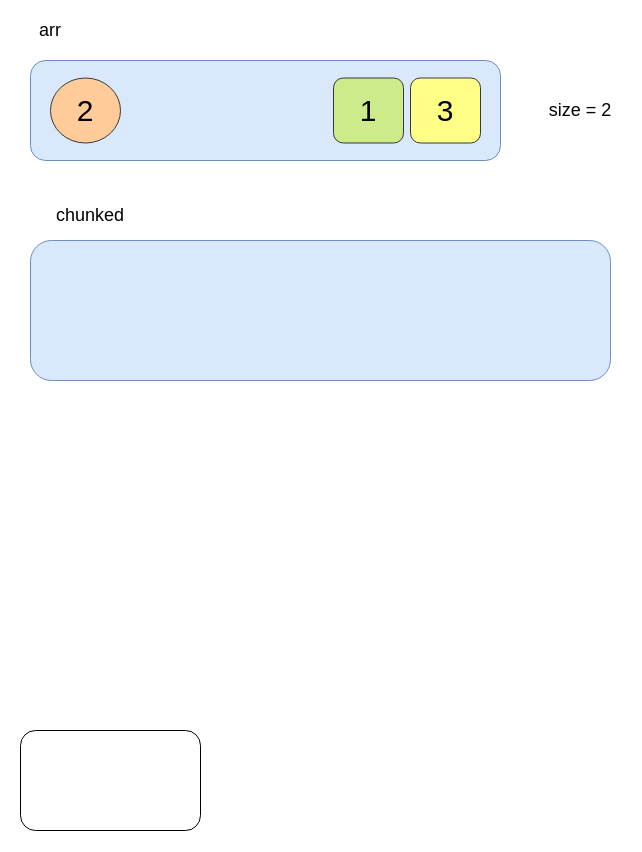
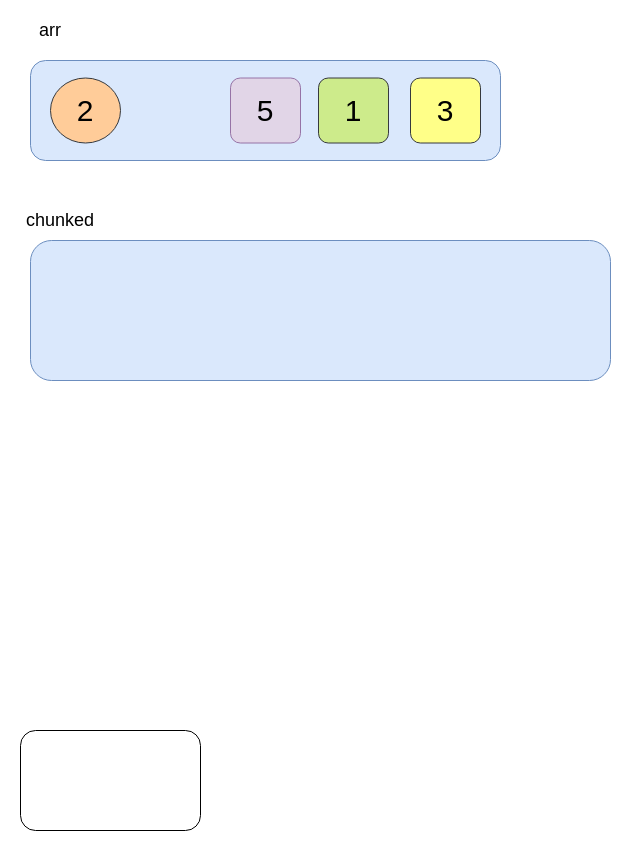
+ <mxCell id="5" value="5" style="rounded=1;whiteSpace=wrap;html=1;fillColor=#e1d5e7;strokeColor=#9673a6;fontSize=30;" vertex="1" parent="1"><mxGeometry x="230" y="77.5" width="70" height="65" as="geometry" /></mxCell>
- <mxCell id="6" value="1" style="rounded=1;whiteSpace=wrap;html=1;fillColor=#cdeb8b;strokeColor=#36393d;fontSize=30;" vertex="1" parent="1"><mxGeometry x="333" y="77.5" width="70" height="65" as="geometry" /></mxCell>
+ <mxCell id="6" value="1" style="rounded=1;whiteSpace=wrap;html=1;fillColor=#cdeb8b;strokeColor=#36393d;fontSize=30;" vertex="1" parent="1"><mxGeometry x="318" y="77.5" width="70" height="65" as="geometry" /></mxCell>
- <mxCell id="11" value="size = 2" style="text;html=1;strokeColor=none;fillColor=none;align=center;verticalAlign=middle;whiteSpace=wrap;rounded=0;fontSize=18;" vertex="1" parent="1"><mxGeometry x="540" y="100" width="80" height="20" as="geometry" /></mxCell>
- <mxCell id="10" value="chunked" style="text;html=1;strokeColor=none;fillColor=none;align=center;verticalAlign=middle;whiteSpace=wrap;rounded=0;fontSize=18;" vertex="1" parent="1"><mxGeometry x="70" y="205" width="40" height="20" as="geometry" /></mxCell>
+ <mxCell id="10" value="chunked" style="text;html=1;strokeColor=none;fillColor=none;align=center;verticalAlign=middle;whiteSpace=wrap;rounded=0;fontSize=18;" vertex="1" parent="1"><mxGeometry x="40" y="210" width="40" height="20" as="geometry" /></mxCell>
